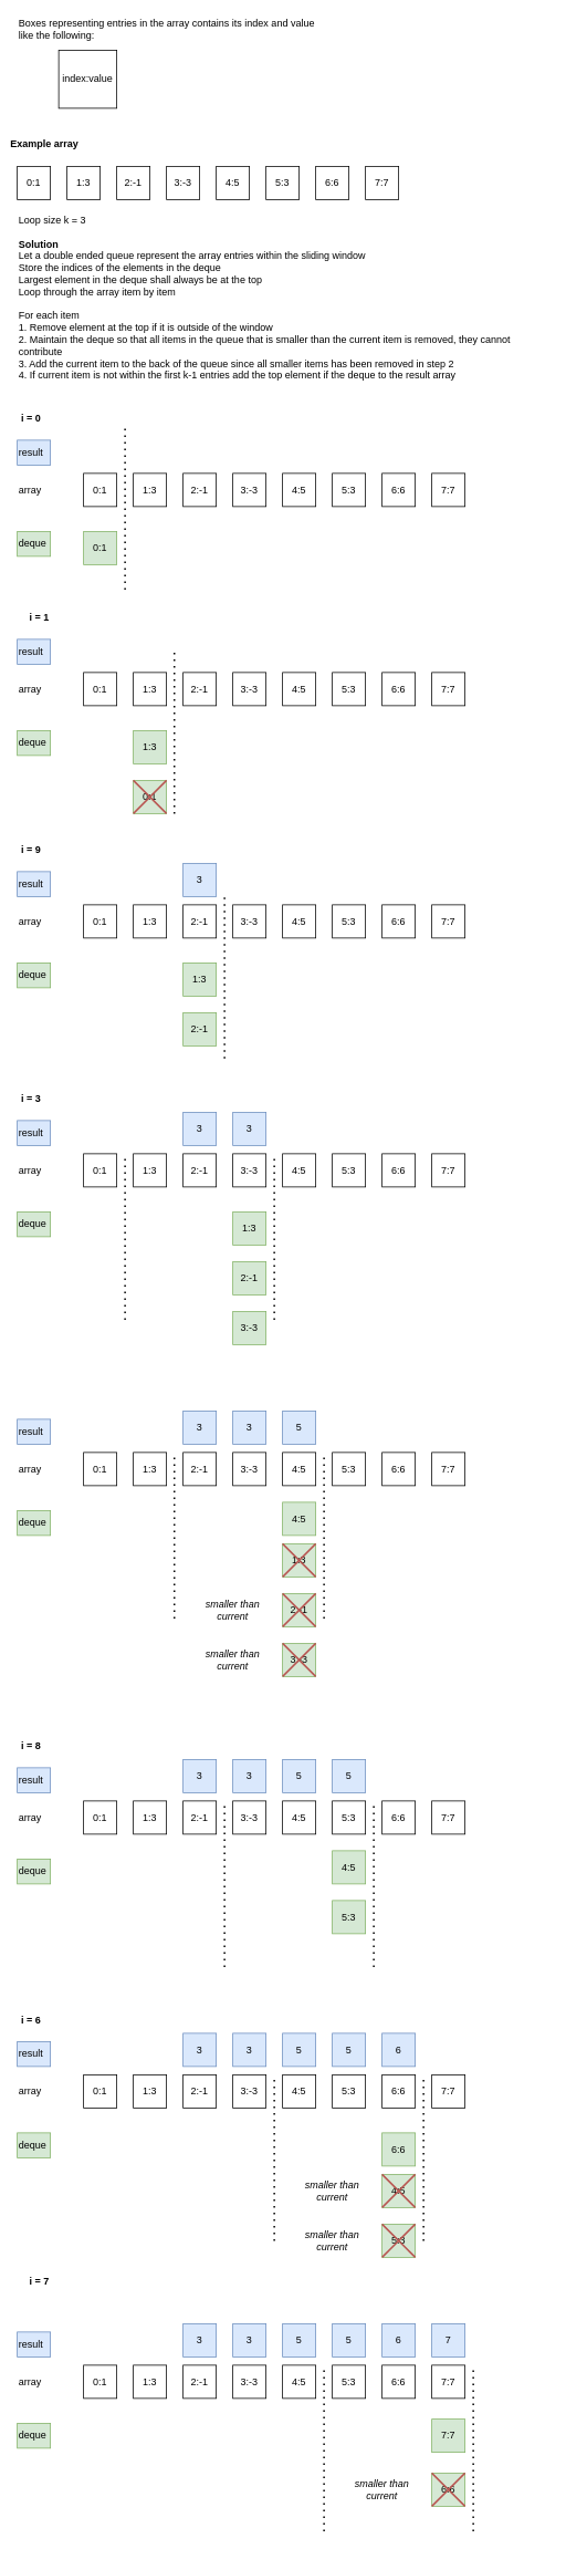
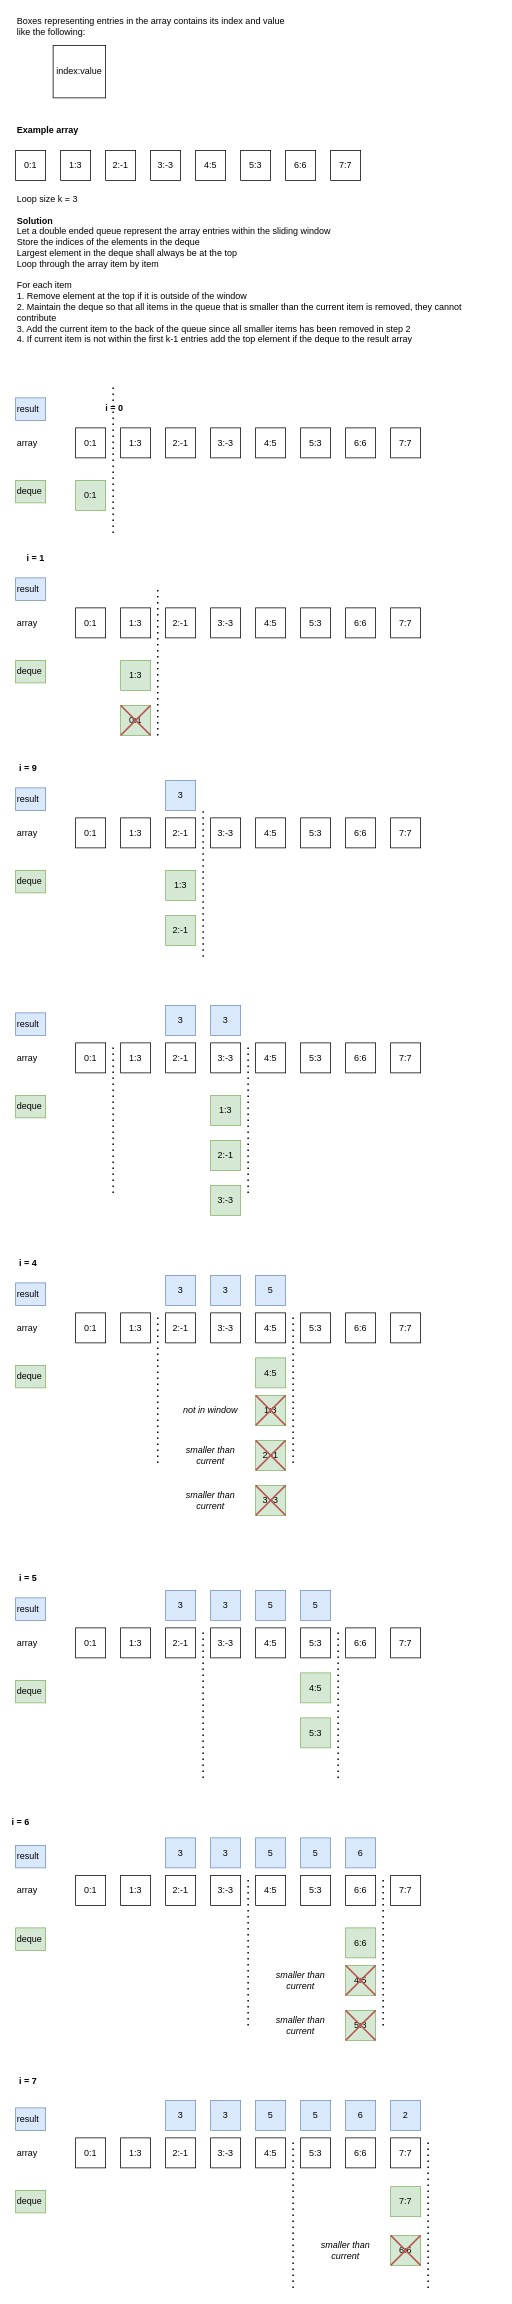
- <mxCell id="10" value="&lt;b&gt;Example array&lt;/b&gt;" style="text;html=1;align=left;verticalAlign=middle;resizable=0;points=[];autosize=1;strokeColor=none;fillColor=none;" vertex="1" parent="1"><mxGeometry x="10" y="158" width="110" height="30" as="geometry" /></mxCell>
+ <mxCell id="10" value="&lt;b&gt;Example array&lt;/b&gt;" style="text;html=1;align=left;verticalAlign=middle;resizable=0;points=[];autosize=1;strokeColor=none;fillColor=none;" vertex="1" parent="1"><mxGeometry x="20" y="158" width="110" height="30" as="geometry" /></mxCell>
- <mxCell id="24" value="&lt;h1&gt;&lt;span style=&quot;background-color: initial; font-size: 12px;&quot;&gt;i = 0&lt;/span&gt;&lt;br&gt;&lt;/h1&gt;" style="text;html=1;strokeColor=none;fillColor=none;spacing=5;spacingTop=-20;whiteSpace=wrap;overflow=hidden;rounded=0;" vertex="1" parent="1"><mxGeometry x="20" y="480" width="40" height="40" as="geometry" /></mxCell>
+ <mxCell id="24" value="&lt;h1&gt;&lt;span style=&quot;background-color: initial; font-size: 12px;&quot;&gt;i = 0&lt;/span&gt;&lt;br&gt;&lt;/h1&gt;" style="text;html=1;strokeColor=none;fillColor=none;spacing=5;spacingTop=-20;whiteSpace=wrap;overflow=hidden;rounded=0;" vertex="1" parent="1"><mxGeometry x="135" y="520" width="40" height="40" as="geometry" /></mxCell>
- <mxCell id="71" value="&lt;h1&gt;&lt;span style=&quot;background-color: initial; font-size: 12px;&quot;&gt;i = 3&lt;/span&gt;&lt;br&gt;&lt;/h1&gt;" style="text;html=1;strokeColor=none;fillColor=none;spacing=5;spacingTop=-20;whiteSpace=wrap;overflow=hidden;rounded=0;" vertex="1" parent="1"><mxGeometry x="20" y="1300" width="40" height="40" as="geometry" /></mxCell>
+ <mxCell id="90" value="&lt;h1&gt;&lt;span style=&quot;background-color: initial; font-size: 12px;&quot;&gt;i = 4&lt;/span&gt;&lt;br&gt;&lt;/h1&gt;" style="text;html=1;strokeColor=none;fillColor=none;spacing=5;spacingTop=-20;whiteSpace=wrap;overflow=hidden;rounded=0;" vertex="1" parent="1"><mxGeometry x="20" y="1660" width="40" height="40" as="geometry" /></mxCell>
+ <mxCell id="110" value="not in window" style="text;html=1;strokeColor=none;fillColor=none;align=center;verticalAlign=middle;whiteSpace=wrap;rounded=0;fontStyle=2" vertex="1" parent="1"><mxGeometry x="240" y="1865" width="80" height="30" as="geometry" /></mxCell>
- <mxCell id="123" value="&lt;h1&gt;&lt;span style=&quot;background-color: initial; font-size: 12px;&quot;&gt;i = 8&lt;/span&gt;&lt;br&gt;&lt;/h1&gt;" style="text;html=1;strokeColor=none;fillColor=none;spacing=5;spacingTop=-20;whiteSpace=wrap;overflow=hidden;rounded=0;" vertex="1" parent="1"><mxGeometry x="20" y="2080" width="40" height="40" as="geometry" /></mxCell>
+ <mxCell id="123" value="&lt;h1&gt;&lt;span style=&quot;background-color: initial; font-size: 12px;&quot;&gt;i = 5&lt;/span&gt;&lt;br&gt;&lt;/h1&gt;" style="text;html=1;strokeColor=none;fillColor=none;spacing=5;spacingTop=-20;whiteSpace=wrap;overflow=hidden;rounded=0;" vertex="1" parent="1"><mxGeometry x="20" y="2080" width="40" height="40" as="geometry" /></mxCell>
- <mxCell id="143" value="&lt;h1&gt;&lt;span style=&quot;background-color: initial; font-size: 12px;&quot;&gt;i = 6&lt;/span&gt;&lt;br&gt;&lt;/h1&gt;" style="text;html=1;strokeColor=none;fillColor=none;spacing=5;spacingTop=-20;whiteSpace=wrap;overflow=hidden;rounded=0;" vertex="1" parent="1"><mxGeometry x="20" y="2410" width="40" height="40" as="geometry" /></mxCell>
+ <mxCell id="143" value="&lt;h1&gt;&lt;span style=&quot;background-color: initial; font-size: 12px;&quot;&gt;i = 6&lt;/span&gt;&lt;br&gt;&lt;/h1&gt;" style="text;html=1;strokeColor=none;fillColor=none;spacing=5;spacingTop=-20;whiteSpace=wrap;overflow=hidden;rounded=0;" vertex="1" parent="1"><mxGeometry x="10" y="2405" width="40" height="40" as="geometry" /></mxCell>
- <mxCell id="184" value="&lt;h1&gt;&lt;span style=&quot;background-color: initial; font-size: 12px;&quot;&gt;i = 7&lt;/span&gt;&lt;br&gt;&lt;/h1&gt;" style="text;html=1;strokeColor=none;fillColor=none;spacing=5;spacingTop=-20;whiteSpace=wrap;overflow=hidden;rounded=0;" vertex="1" parent="1"><mxGeometry x="30" y="2725" width="40" height="40" as="geometry" /></mxCell>
+ <mxCell id="184" value="&lt;h1&gt;&lt;span style=&quot;background-color: initial; font-size: 12px;&quot;&gt;i = 7&lt;/span&gt;&lt;br&gt;&lt;/h1&gt;" style="text;html=1;strokeColor=none;fillColor=none;spacing=5;spacingTop=-20;whiteSpace=wrap;overflow=hidden;rounded=0;" vertex="1" parent="1"><mxGeometry x="20" y="2750" width="40" height="40" as="geometry" /></mxCell>
- <mxCell id="190" value="7" style="rounded=0;whiteSpace=wrap;html=1;fillColor=#dae8fc;strokeColor=#6c8ebf;" vertex="1" parent="1"><mxGeometry x="520" y="2800" width="40" height="40" as="geometry" /></mxCell>
+ <mxCell id="190" value="2" style="rounded=0;whiteSpace=wrap;html=1;fillColor=#dae8fc;strokeColor=#6c8ebf;" vertex="1" parent="1"><mxGeometry x="520" y="2800" width="40" height="40" as="geometry" /></mxCell>
